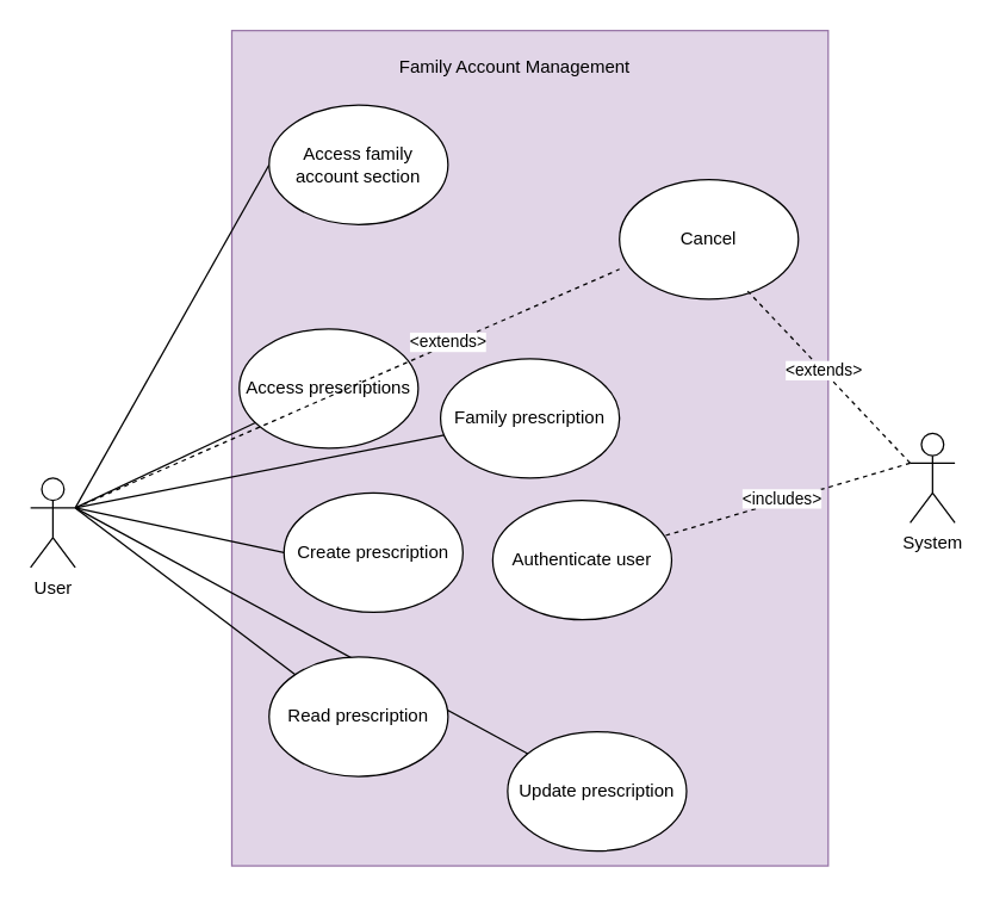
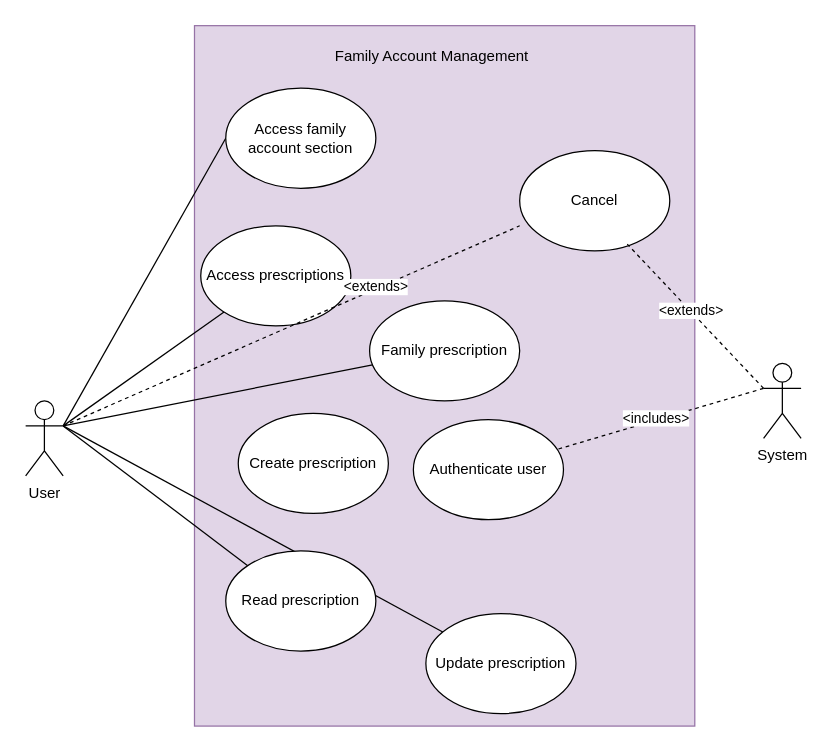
- <mxCell id="14" value="Access prescriptions" style="ellipse;whiteSpace=wrap;html=1;" vertex="1" parent="1"><mxGeometry x="160" y="220" width="120" height="80" as="geometry" /></mxCell>
+ <mxCell id="14" value="Access prescriptions" style="ellipse;whiteSpace=wrap;html=1;" vertex="1" parent="1"><mxGeometry x="160" y="180" width="120" height="80" as="geometry" /></mxCell>
- <mxCell id="5" style="edgeStyle=none;rounded=0;orthogonalLoop=1;jettySize=auto;html=1;exitX=1;exitY=0.333;exitDx=0;exitDy=0;exitPerimeter=0;entryX=0;entryY=0.5;entryDx=0;entryDy=0;endArrow=none;endFill=0;" edge="1" parent="1" source="9" target="15"><mxGeometry relative="1" as="geometry" /></mxCell>
